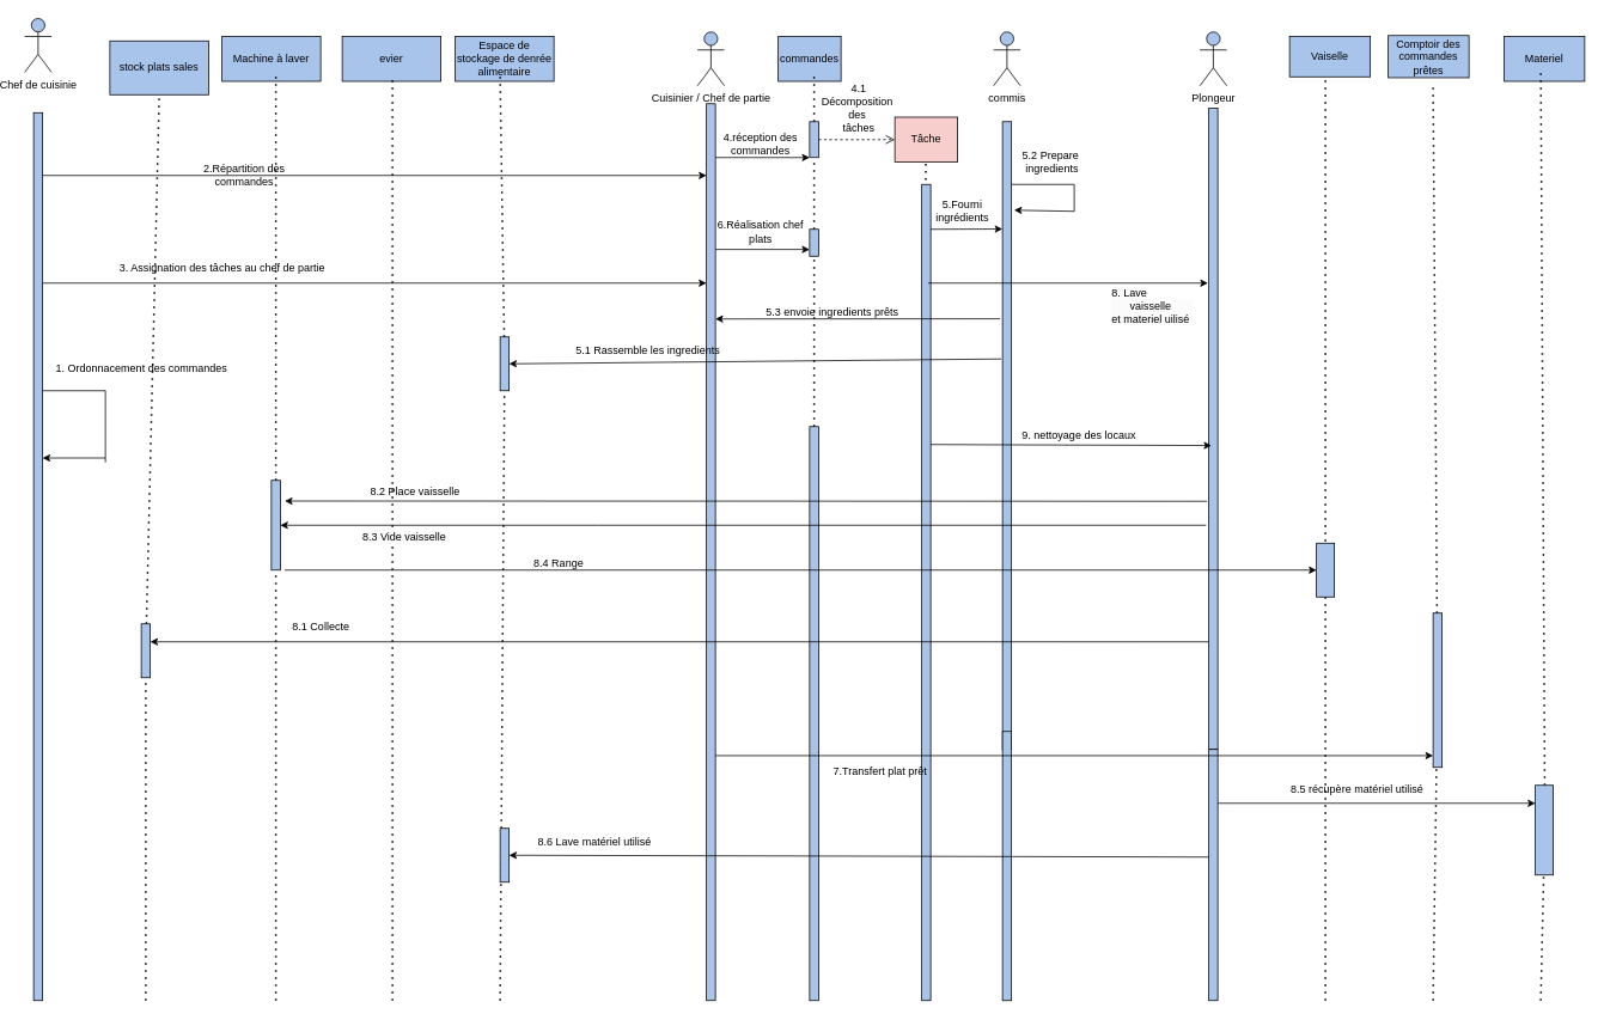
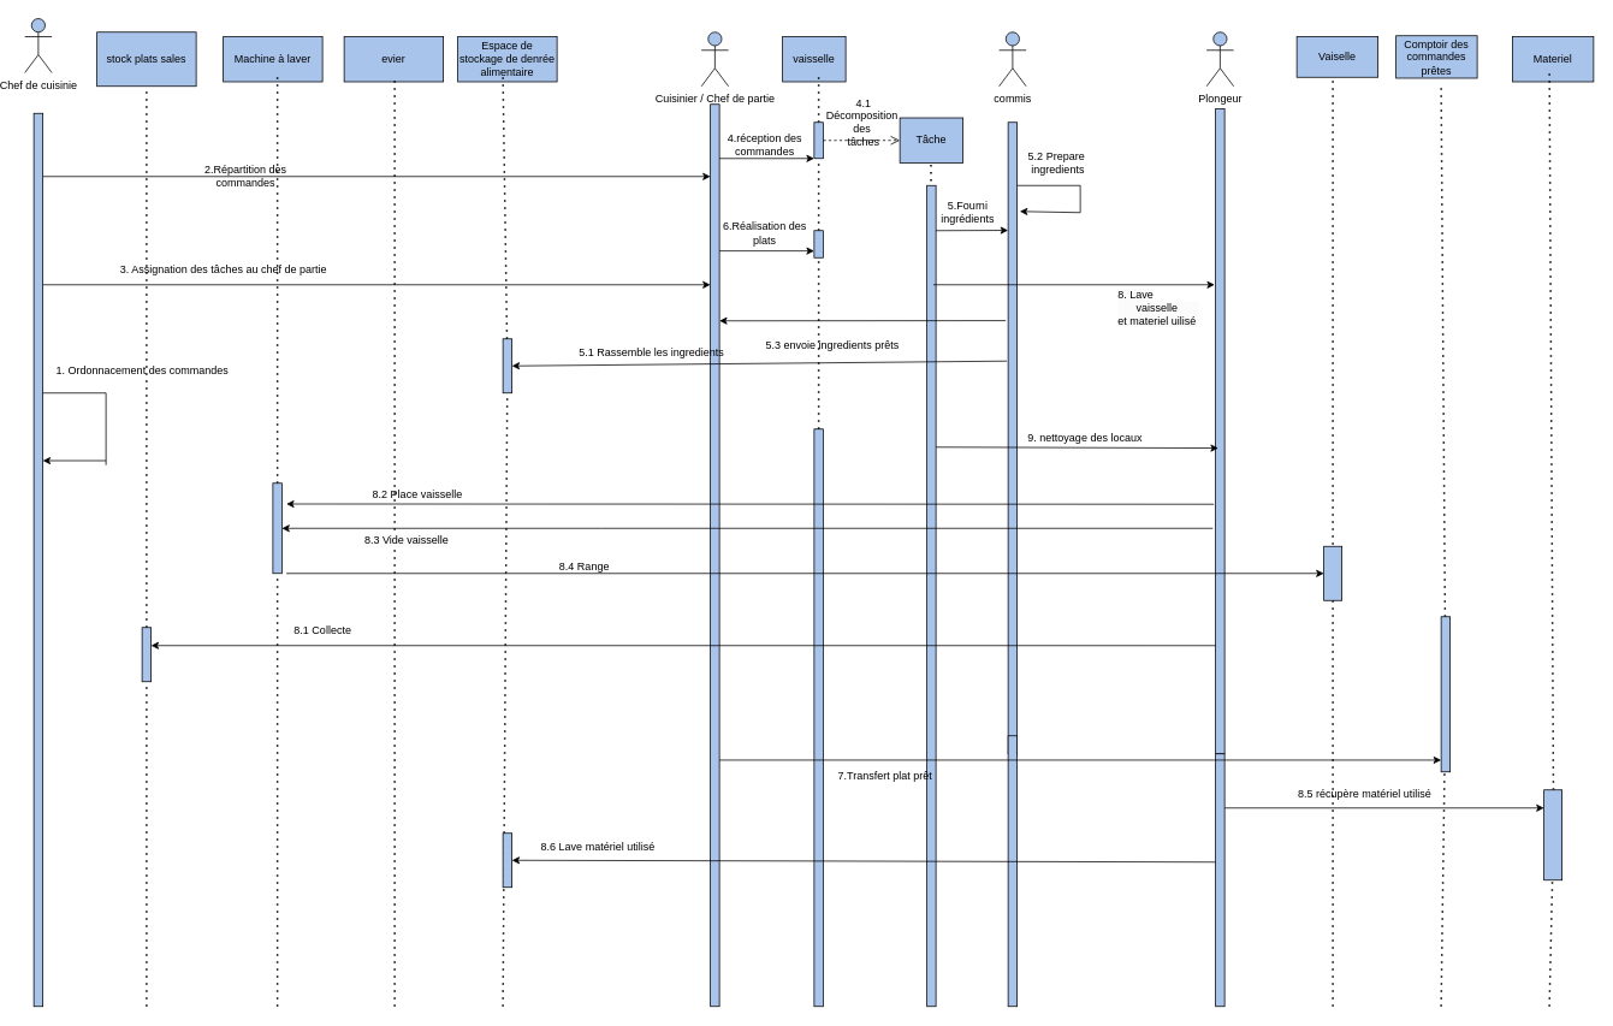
- <mxCell id="10" value="commandes" style="html=1;whiteSpace=wrap;fillColor=#A9C4EB;" parent="1" vertex="1"><mxGeometry x="860" y="40" width="70" height="50" as="geometry" /></mxCell>
+ <mxCell id="10" value="vaisselle" style="html=1;whiteSpace=wrap;fillColor=#A9C4EB;" parent="1" vertex="1"><mxGeometry x="860" y="40" width="70" height="50" as="geometry" /></mxCell>
- <mxCell id="3" value="stock plats sales" style="whiteSpace=wrap;html=1;fillColor=#A9C4EB;" parent="1" vertex="1"><mxGeometry x="115" y="45" width="110" height="60" as="geometry" /></mxCell>
+ <mxCell id="3" value="stock plats sales" style="whiteSpace=wrap;html=1;fillColor=#A9C4EB;" parent="1" vertex="1"><mxGeometry x="100" width="110" height="60" as="geometry" y="35" /></mxCell>
- <mxCell id="34" value="4.1 Décomposition&amp;nbsp;&lt;div&gt;des&amp;nbsp;&lt;/div&gt;&lt;div&gt;tâches&lt;/div&gt;" style="text;html=1;align=center;verticalAlign=middle;whiteSpace=wrap;rounded=0;" parent="1" vertex="1"><mxGeometry x="920" y="105" width="60" height="30" as="geometry" /></mxCell>
+ <mxCell id="34" value="4.1 Décomposition&amp;nbsp;&lt;div&gt;des&amp;nbsp;&lt;/div&gt;&lt;div&gt;tâches&lt;/div&gt;" style="text;html=1;align=center;verticalAlign=middle;whiteSpace=wrap;rounded=0;" parent="1" vertex="1"><mxGeometry x="920" y="120" width="60" height="30" as="geometry" /></mxCell>
- <mxCell id="11" value="Tâche" style="html=1;whiteSpace=wrap;fillColor=#f8cecc;" parent="1" vertex="1"><mxGeometry x="990" y="130" width="70" height="50" as="geometry" /></mxCell>
+ <mxCell id="11" value="Tâche" style="html=1;whiteSpace=wrap;fillColor=#A9C4EB;" parent="1" vertex="1"><mxGeometry x="990" y="130" width="70" height="50" as="geometry" /></mxCell>
- <mxCell id="82" value="6.Réalisation chef&lt;div&gt;plats&lt;/div&gt;" style="text;html=1;align=center;verticalAlign=middle;resizable=0;points=[];autosize=1;strokeColor=none;fillColor=none;" parent="1" vertex="1"><mxGeometry x="780" y="238" width="120" height="40" as="geometry" /></mxCell>
+ <mxCell id="82" value="6.Réalisation des&lt;div&gt;plats&lt;/div&gt;" style="text;html=1;align=center;verticalAlign=middle;resizable=0;points=[];autosize=1;strokeColor=none;fillColor=none;" parent="1" vertex="1"><mxGeometry x="780" y="238" width="120" height="40" as="geometry" /></mxCell>
- <mxCell id="46" value="5.3 envoie ingredients prêts" style="text;html=1;align=center;verticalAlign=middle;resizable=0;points=[];autosize=1;strokeColor=none;fillColor=none;" parent="1" vertex="1"><mxGeometry x="835" y="333" width="170" height="30" as="geometry" /></mxCell>
+ <mxCell id="46" value="5.3 envoie ingredients prêts" style="text;html=1;align=center;verticalAlign=middle;resizable=0;points=[];autosize=1;strokeColor=none;fillColor=none;" parent="1" vertex="1"><mxGeometry x="830" y="368" width="170" height="30" as="geometry" /></mxCell>
- <mxCell id="85" value="8.4 Range" style="text;html=1;align=center;verticalAlign=middle;resizable=0;points=[];autosize=1;strokeColor=none;fillColor=none;" parent="1" vertex="1"><mxGeometry x="575" y="613" width="80" height="30" as="geometry" /></mxCell>
+ <mxCell id="85" value="8.4 Range" style="text;html=1;align=center;verticalAlign=middle;resizable=0;points=[];autosize=1;strokeColor=none;fillColor=none;" parent="1" vertex="1"><mxGeometry x="600" y="613" width="80" height="30" as="geometry" /></mxCell>
